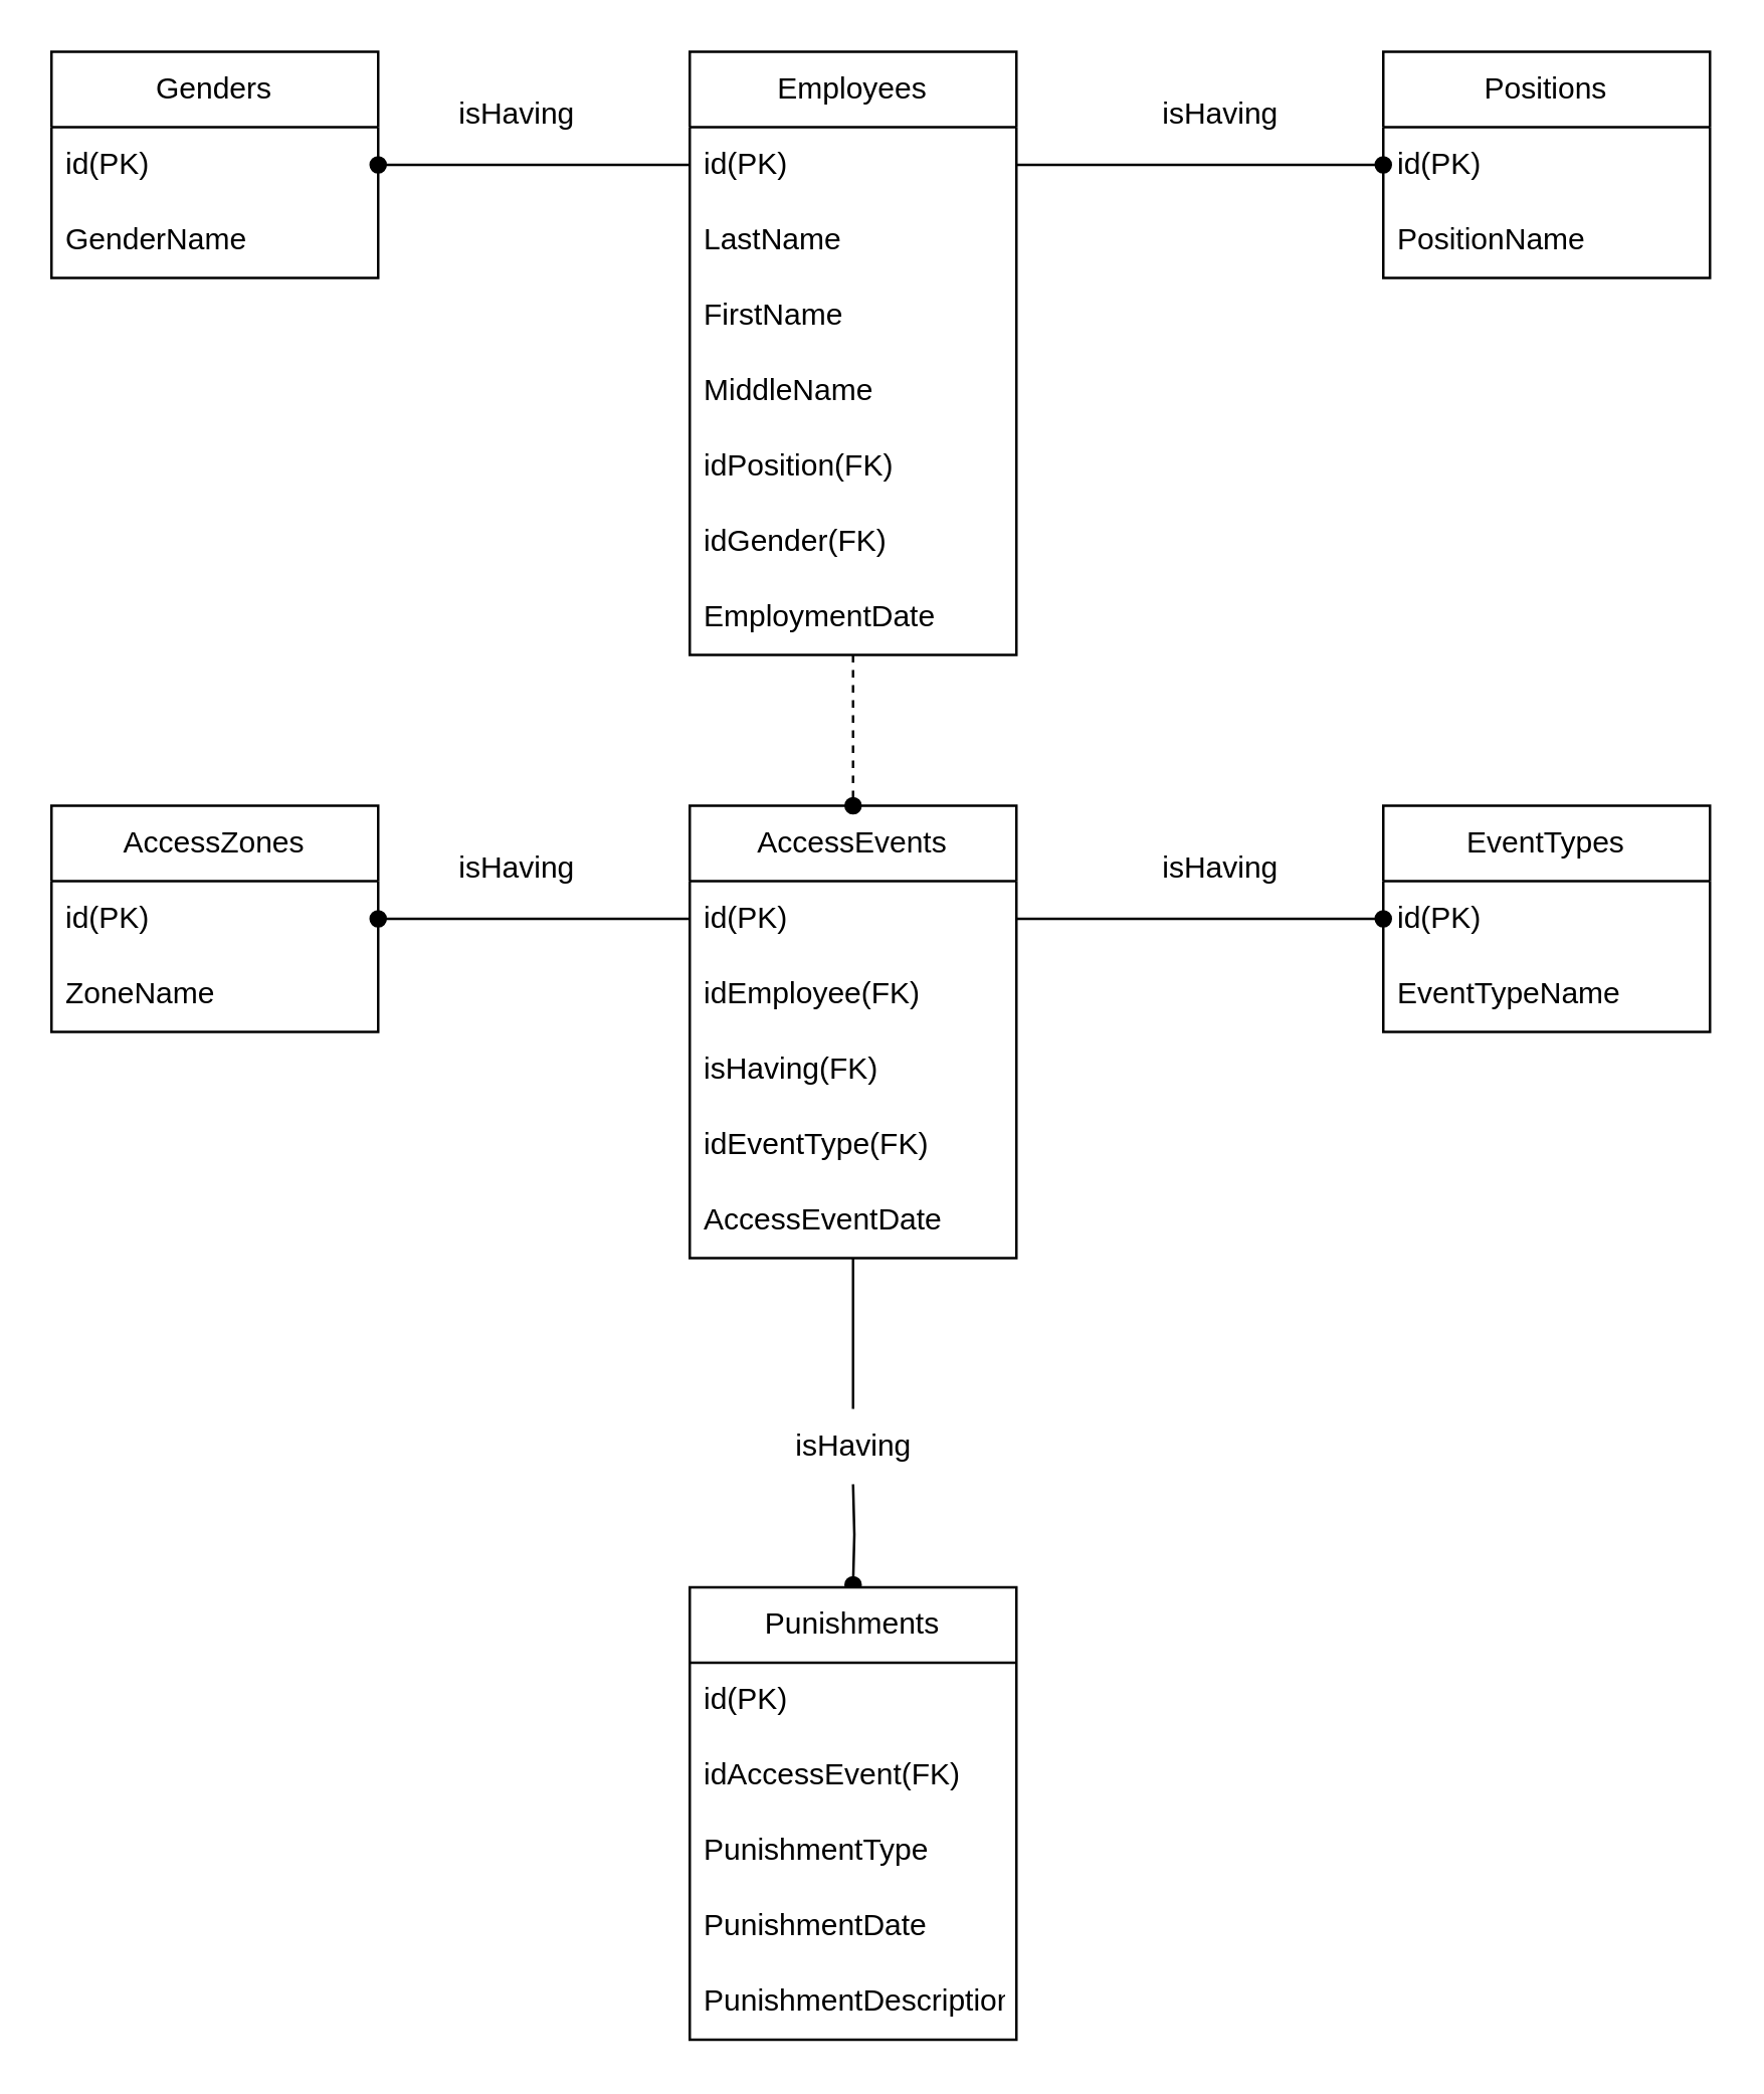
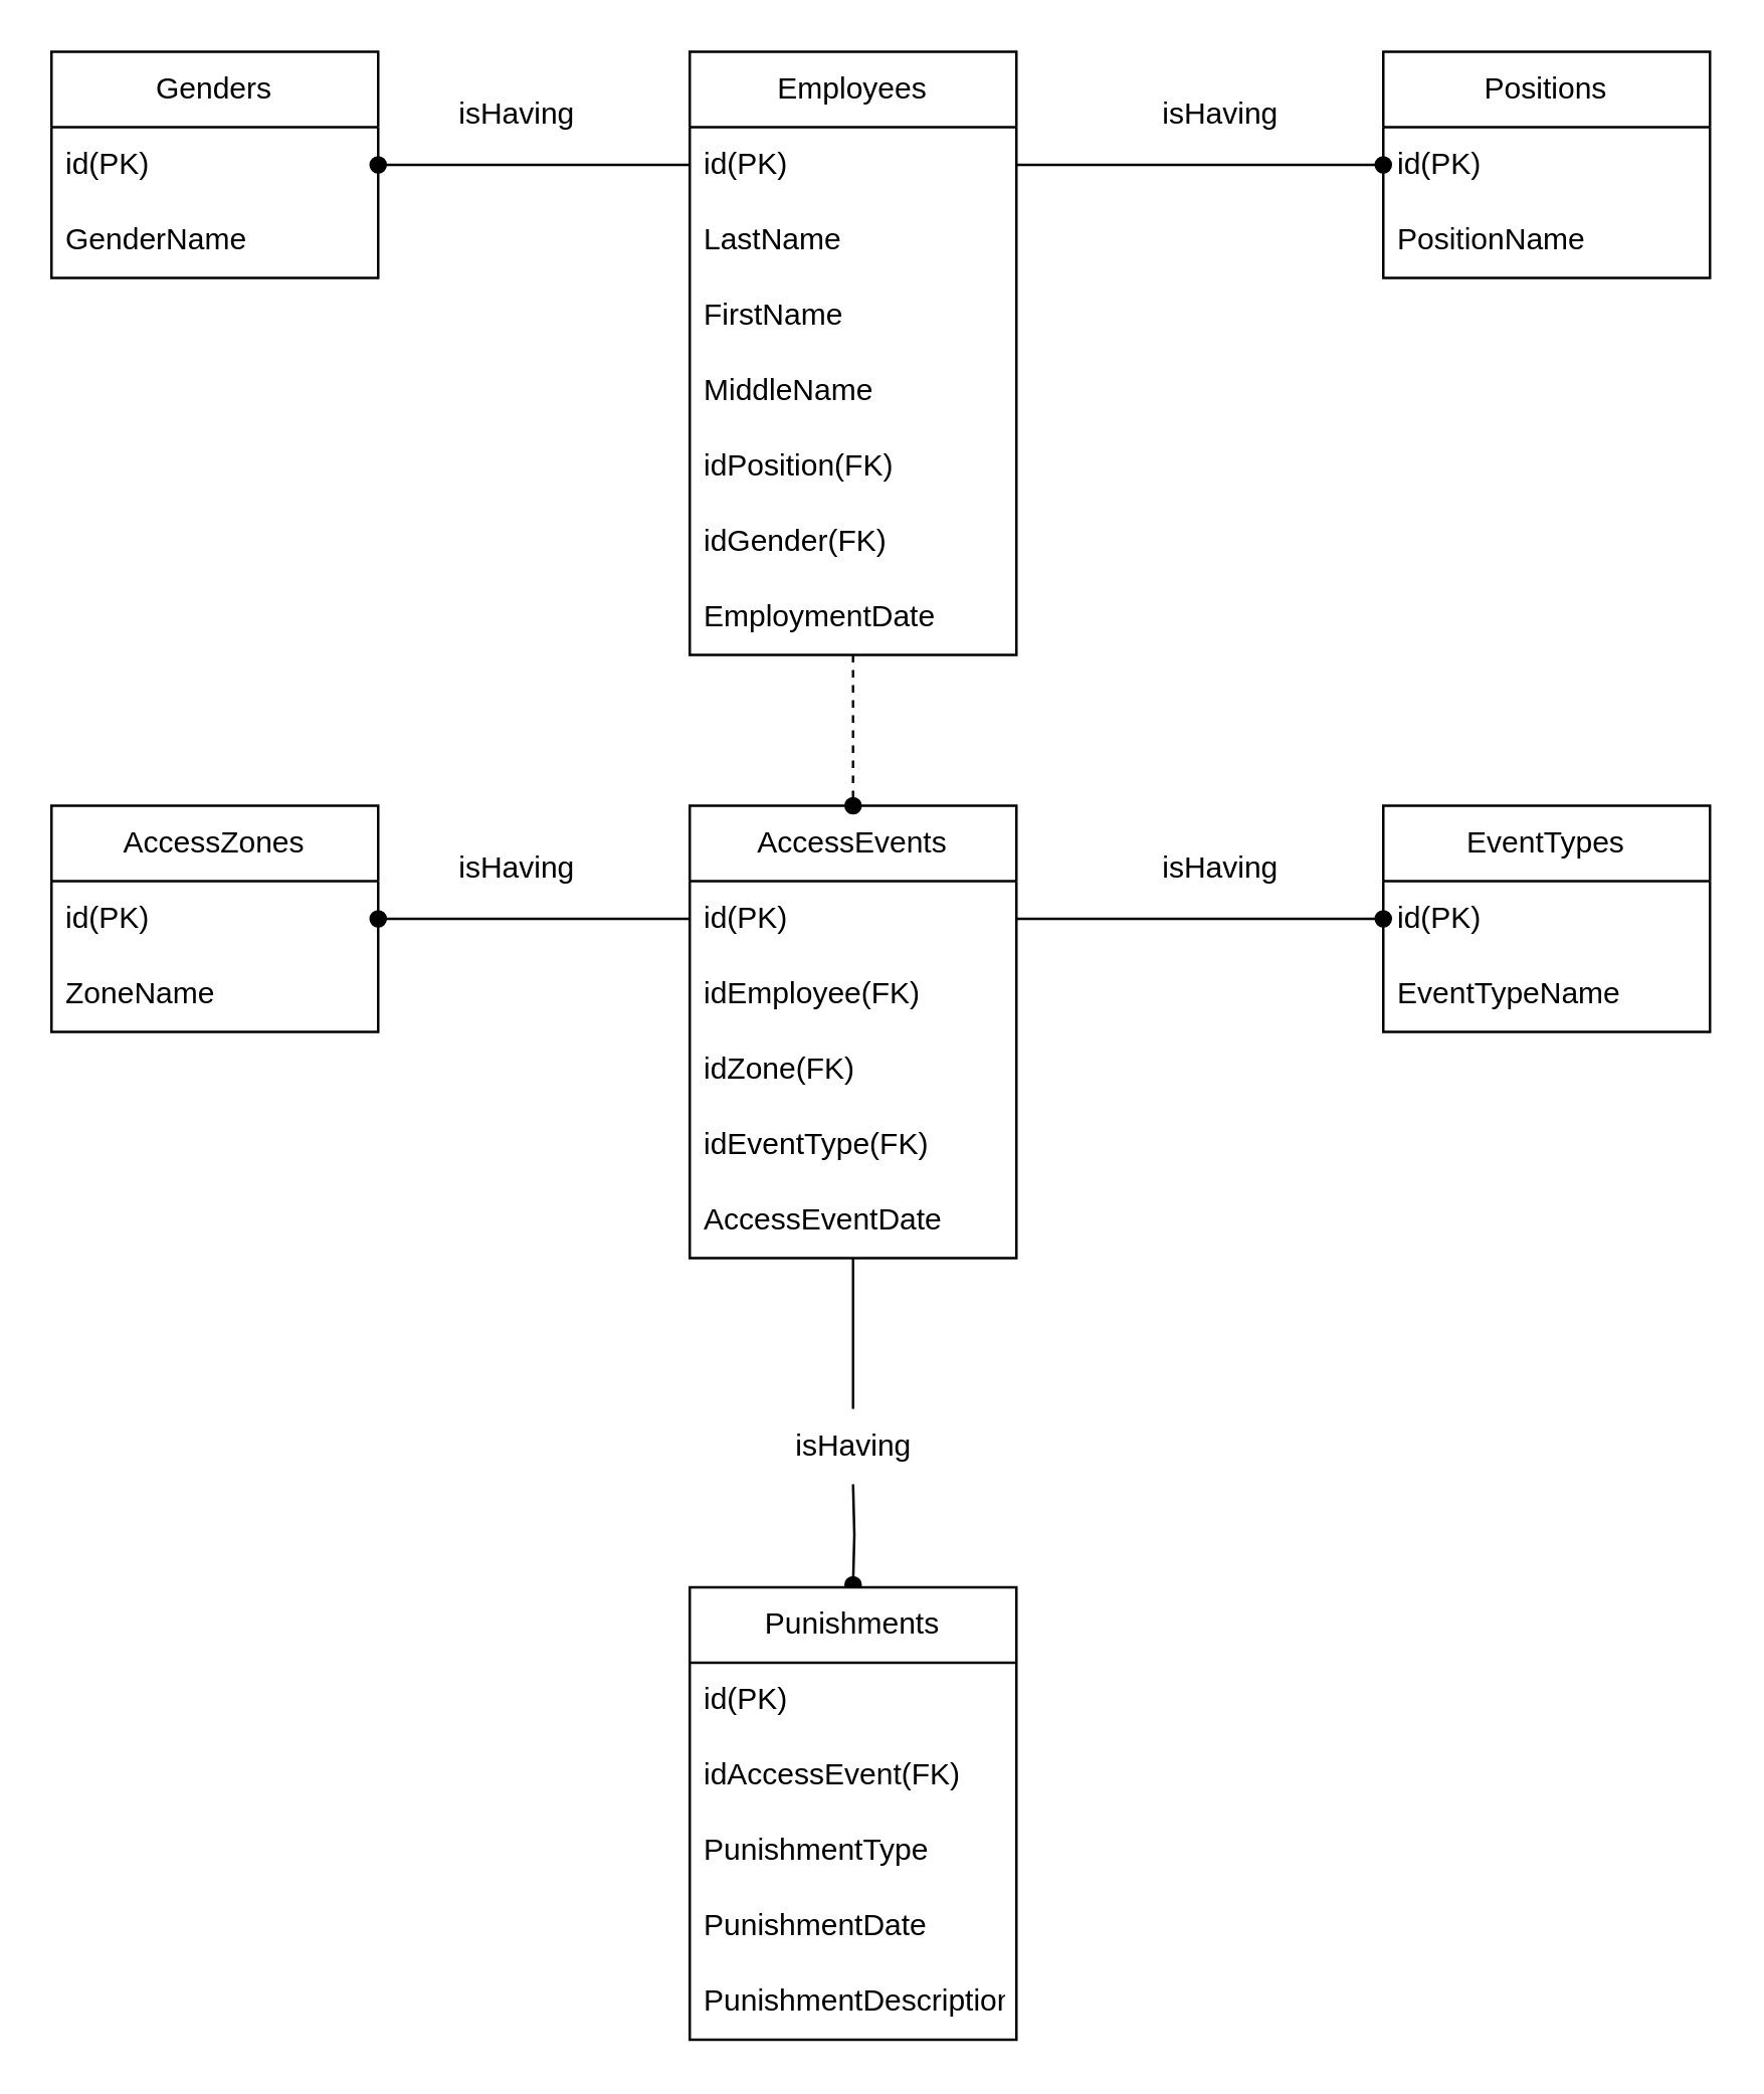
- <mxCell id="21" value="isHaving(FK)" style="text;strokeColor=none;fillColor=none;align=left;verticalAlign=middle;spacingLeft=4;spacingRight=4;overflow=hidden;points=[[0,0.5],[1,0.5]];portConstraint=eastwest;rotatable=0;whiteSpace=wrap;html=1;" parent="18" vertex="1"><mxGeometry y="90" width="130" height="30" as="geometry" /></mxCell>
+ <mxCell id="21" value="idZone(FK)" style="text;strokeColor=none;fillColor=none;align=left;verticalAlign=middle;spacingLeft=4;spacingRight=4;overflow=hidden;points=[[0,0.5],[1,0.5]];portConstraint=eastwest;rotatable=0;whiteSpace=wrap;html=1;" parent="18" vertex="1"><mxGeometry y="90" width="130" height="30" as="geometry" /></mxCell>
